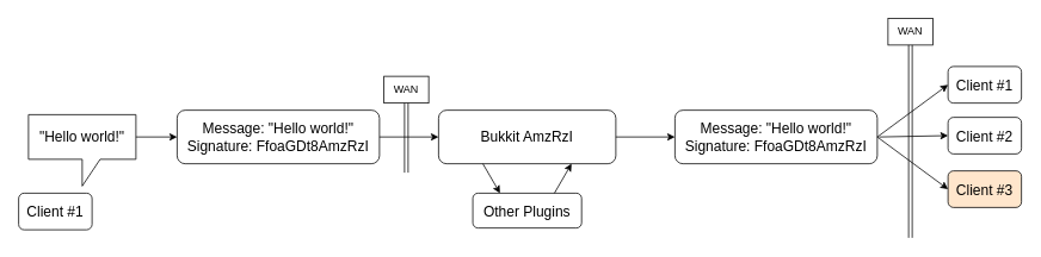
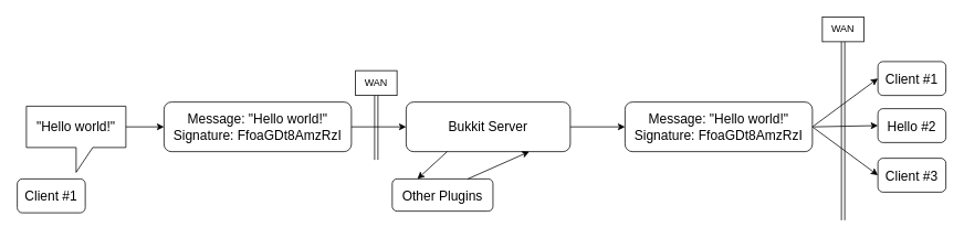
- <mxCell id="16" value="Client #2" style="rounded=1;whiteSpace=wrap;html=1;fontSize=16;" vertex="1" parent="1"><mxGeometry x="1058" y="131" width="82" height="41" as="geometry" /></mxCell>
+ <mxCell id="16" value="Hello #2" style="rounded=1;whiteSpace=wrap;html=1;fontSize=16;" vertex="1" parent="1"><mxGeometry x="1058" y="131" width="82" height="41" as="geometry" /></mxCell>
- <mxCell id="4" value="Bukkit AmzRzI" style="rounded=1;whiteSpace=wrap;html=1;fontSize=16;" vertex="1" parent="1"><mxGeometry x="489" width="198" height="60" as="geometry" y="123" /></mxCell>
+ <mxCell id="4" value="Bukkit Server" style="rounded=1;whiteSpace=wrap;html=1;fontSize=16;" vertex="1" parent="1"><mxGeometry x="489" width="198" height="60" as="geometry" y="123" /></mxCell>
- <mxCell id="17" value="Client #3" style="rounded=1;whiteSpace=wrap;html=1;fontSize=16;fillColor=#ffe6cc;" vertex="1" parent="1"><mxGeometry x="1058" y="191" width="82" height="41" as="geometry" /></mxCell>
+ <mxCell id="17" value="Client #3" style="rounded=1;whiteSpace=wrap;html=1;fontSize=16;" vertex="1" parent="1"><mxGeometry x="1058" y="191" width="82" height="41" as="geometry" /></mxCell>
- <mxCell id="8" value="Other Plugins" style="rounded=1;whiteSpace=wrap;html=1;fontSize=16;" vertex="1" parent="1"><mxGeometry x="527.25" y="216" width="121.5" height="39" as="geometry" /></mxCell>
+ <mxCell id="8" value="Other Plugins" style="rounded=1;whiteSpace=wrap;html=1;fontSize=16;" vertex="1" parent="1"><mxGeometry x="472.25" y="216" width="121.5" height="39" as="geometry" /></mxCell>
